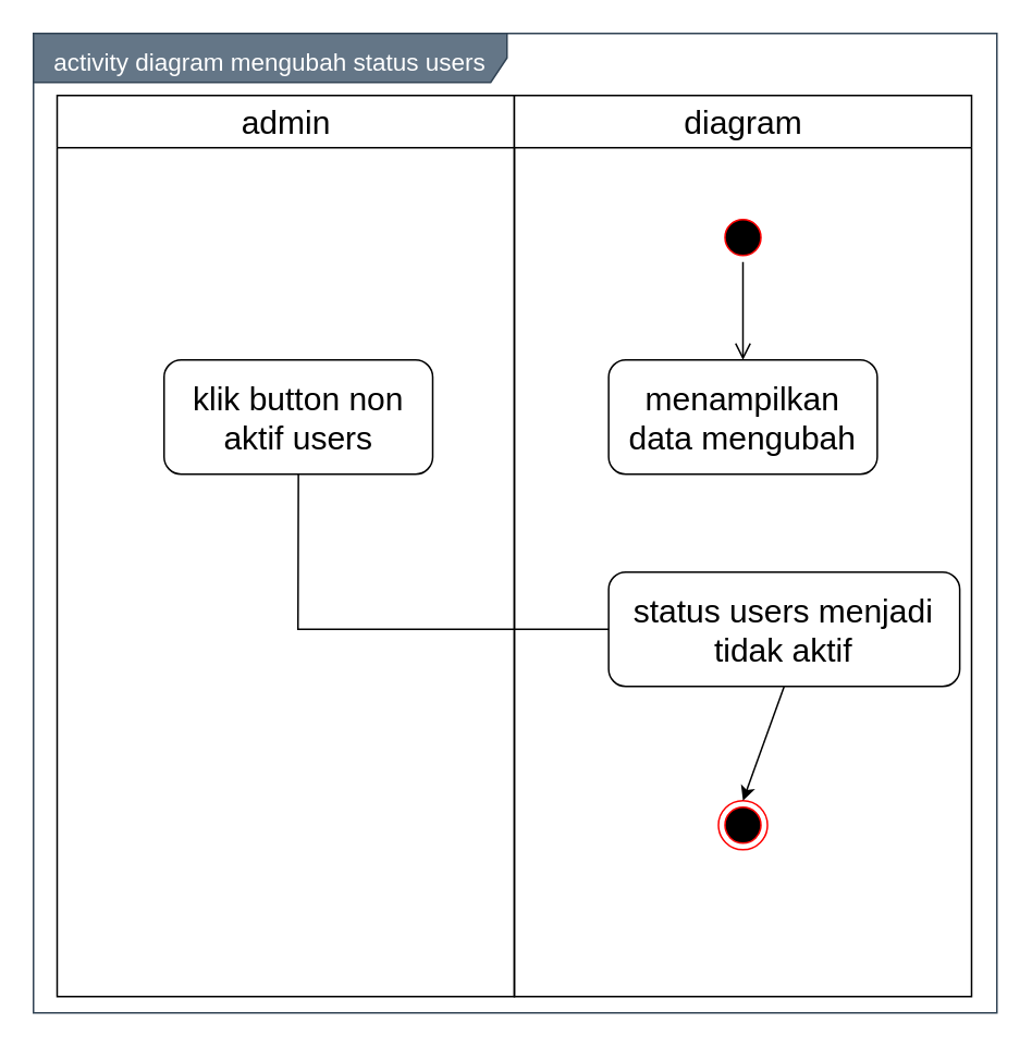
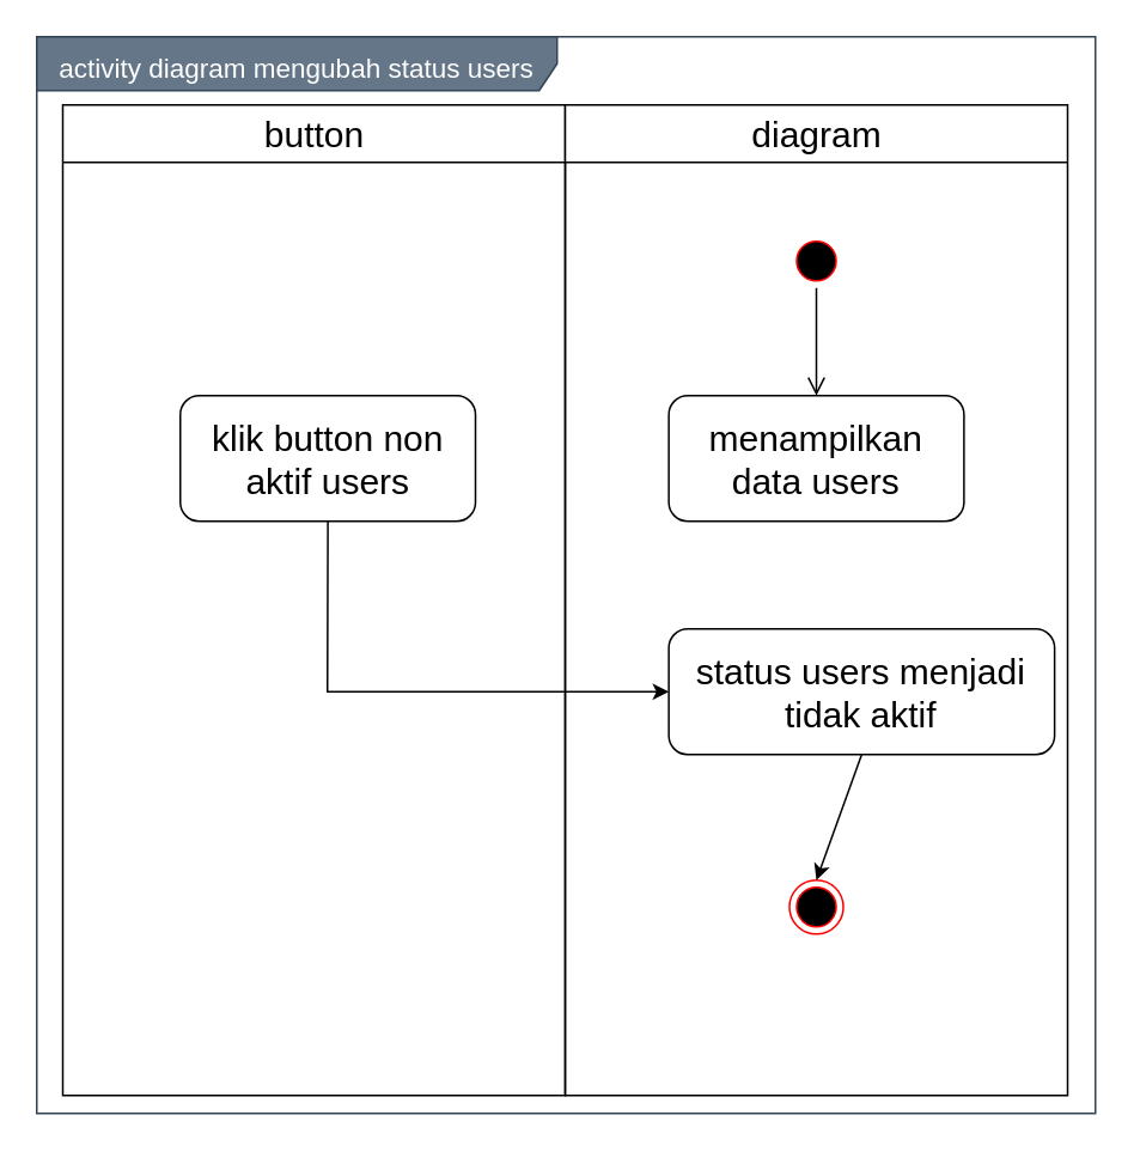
- <mxCell id="3" value="admin" style="swimlane;whiteSpace=wrap;fontSize=20;fontStyle=0;startSize=32;" vertex="1" parent="1"><mxGeometry x="34.5" y="58" width="280" height="552" as="geometry" /></mxCell>
+ <mxCell id="3" value="button" style="swimlane;whiteSpace=wrap;fontSize=20;fontStyle=0;startSize=32;" vertex="1" parent="1"><mxGeometry x="34.5" y="58" width="280" height="552" as="geometry" /></mxCell>
- <mxCell id="7" value="menampilkan data mengubah" style="rounded=1;whiteSpace=wrap;html=1;fontSize=20;align=center;" vertex="1" parent="1"><mxGeometry x="372.25" y="220" width="164.5" height="70" as="geometry" /></mxCell>
+ <mxCell id="7" value="menampilkan data users" style="rounded=1;whiteSpace=wrap;html=1;fontSize=20;align=center;" vertex="1" parent="1"><mxGeometry x="372.25" y="220" width="164.5" height="70" as="geometry" /></mxCell>
- <mxCell id="11" value="" style="endArrow=none;html=1;entryX=0;entryY=0.5;entryDx=0;entryDy=0;exitX=0.5;exitY=1;exitDx=0;exitDy=0;rounded=0;" edge="1" parent="1" source="9" target="5"><mxGeometry width="50" height="50" relative="1" as="geometry"><mxPoint x="382.25" y="265" as="sourcePoint" /><mxPoint x="274.5" y="265" as="targetPoint" /><Array as="points"><mxPoint x="182" y="385" /></Array></mxGeometry></mxCell>
+ <mxCell id="11" value="" style="endArrow=classic;html=1;entryX=0;entryY=0.5;entryDx=0;entryDy=0;exitX=0.5;exitY=1;exitDx=0;exitDy=0;rounded=0;" edge="1" parent="1" source="9" target="5"><mxGeometry width="50" height="50" relative="1" as="geometry"><mxPoint x="382.25" y="265" as="sourcePoint" /><mxPoint x="274.5" y="265" as="targetPoint" /><Array as="points"><mxPoint x="182" y="385" /></Array></mxGeometry></mxCell>
